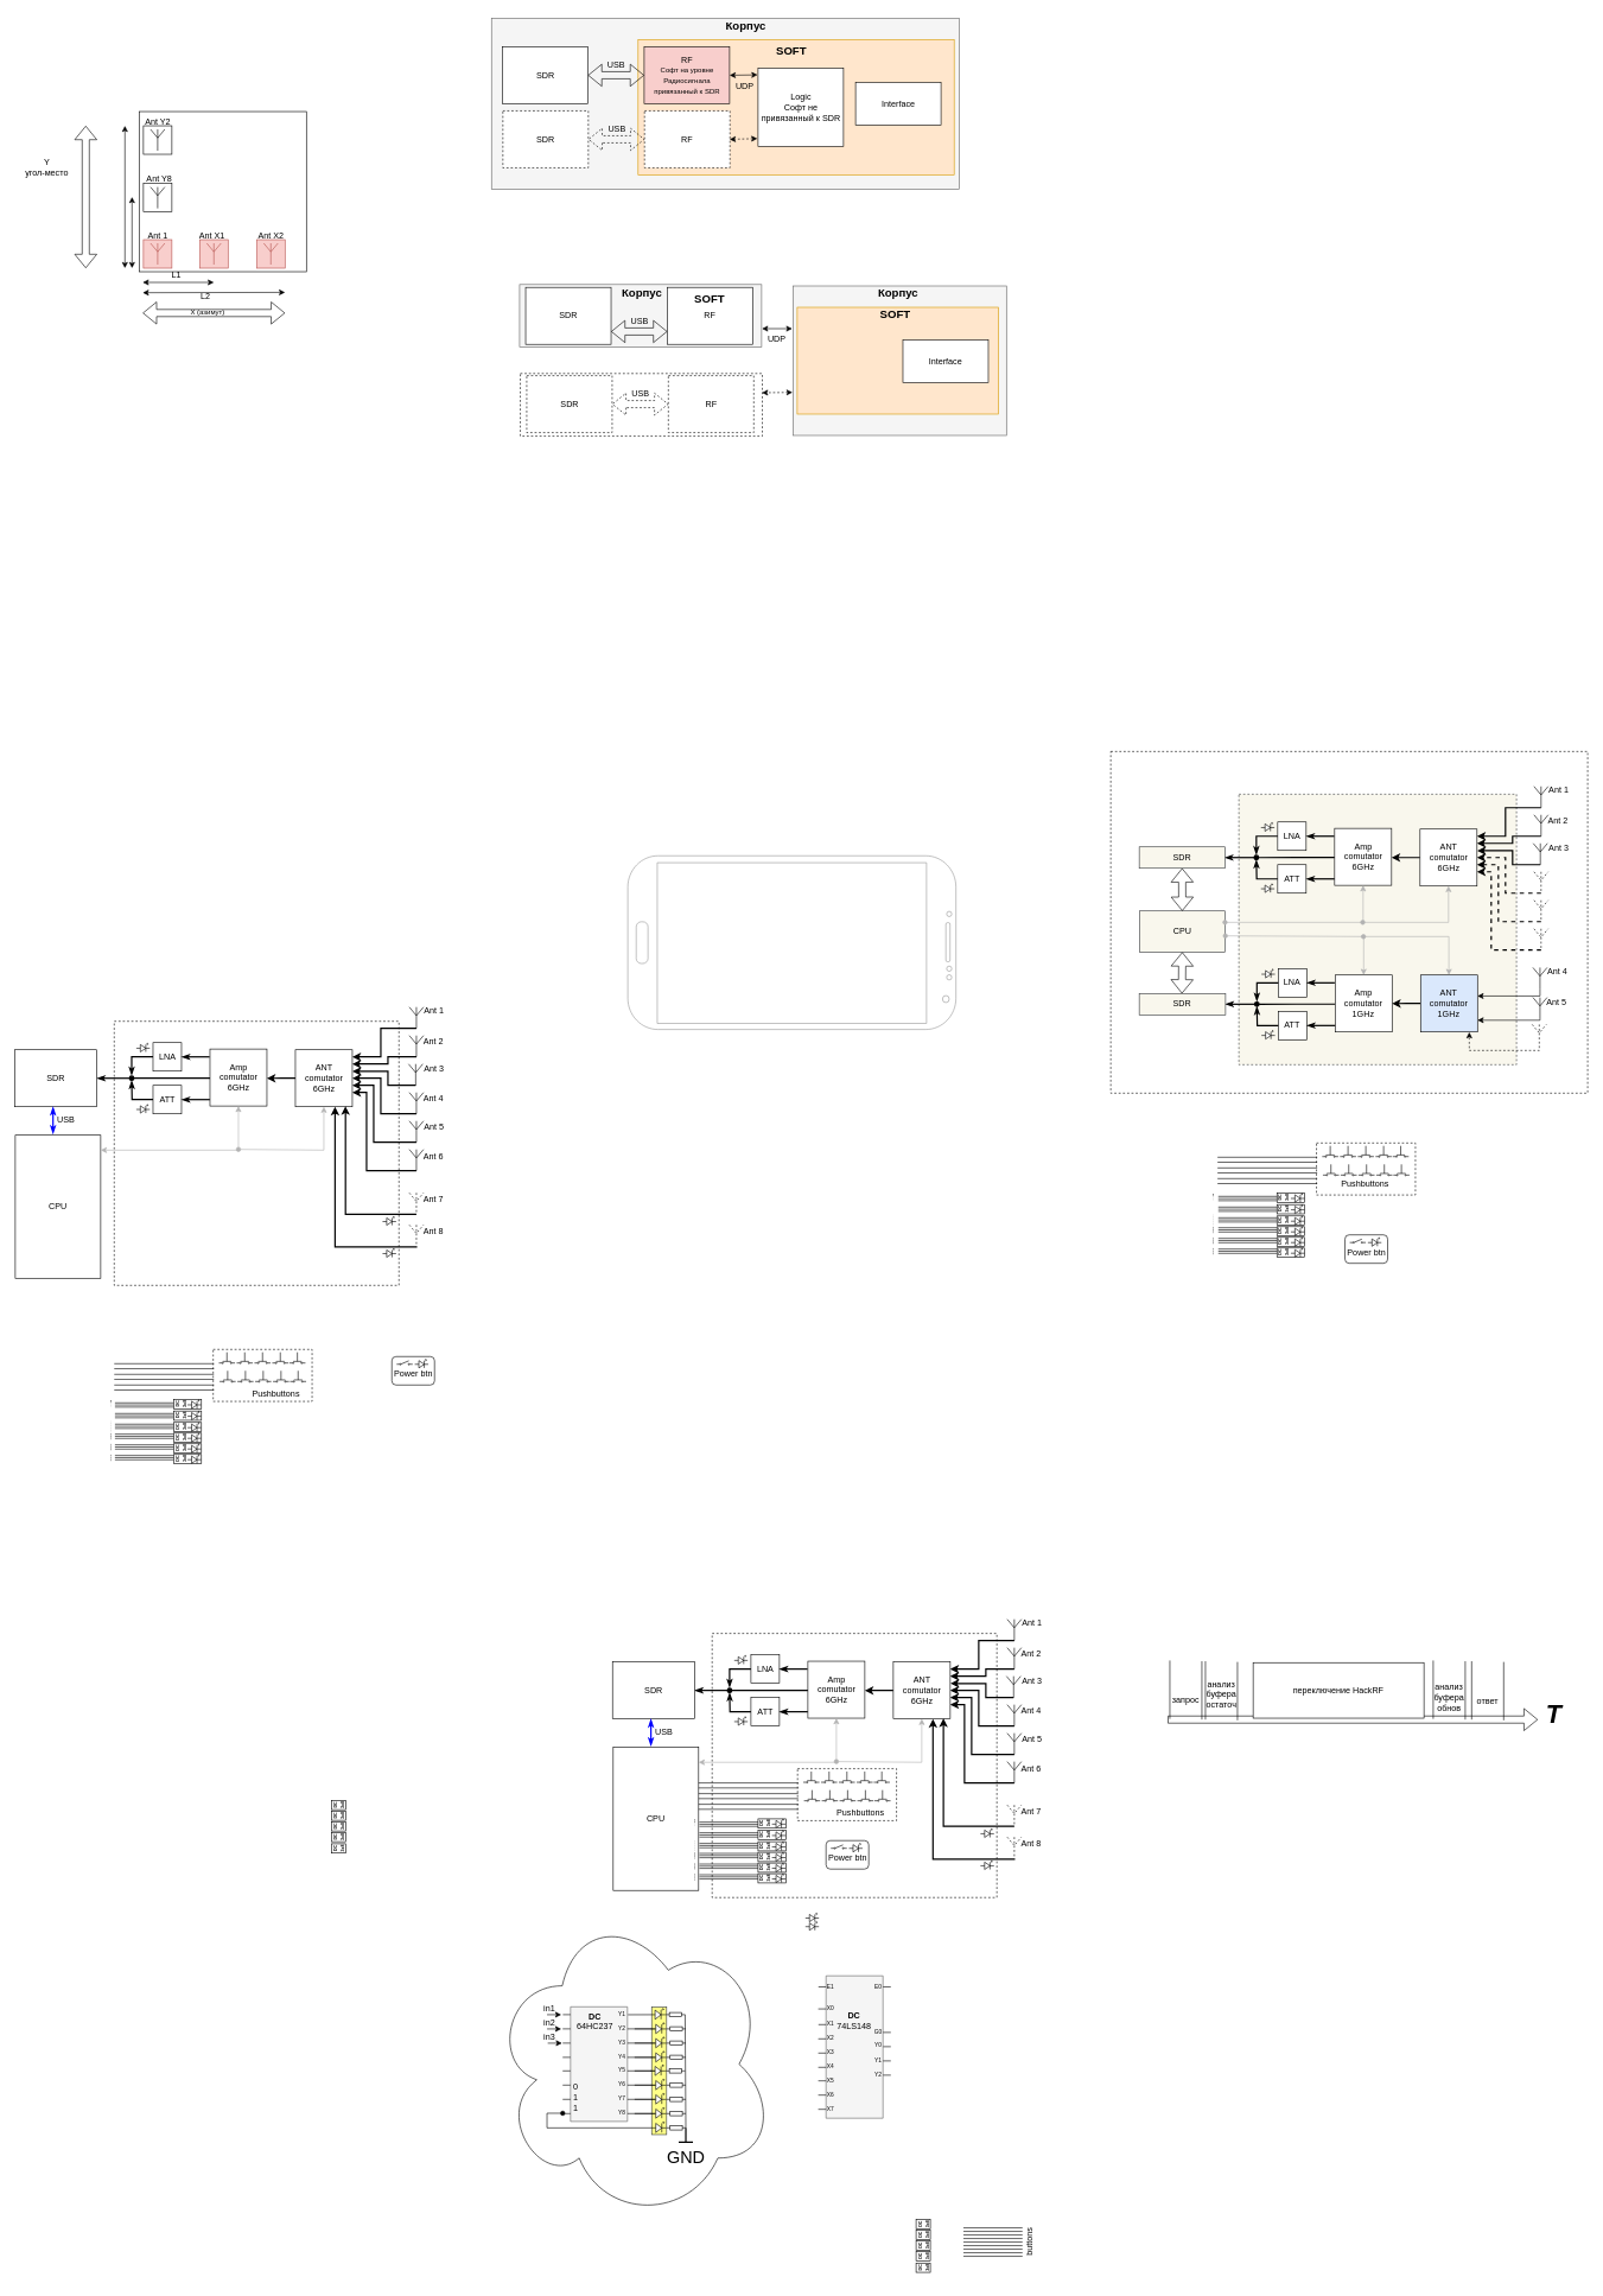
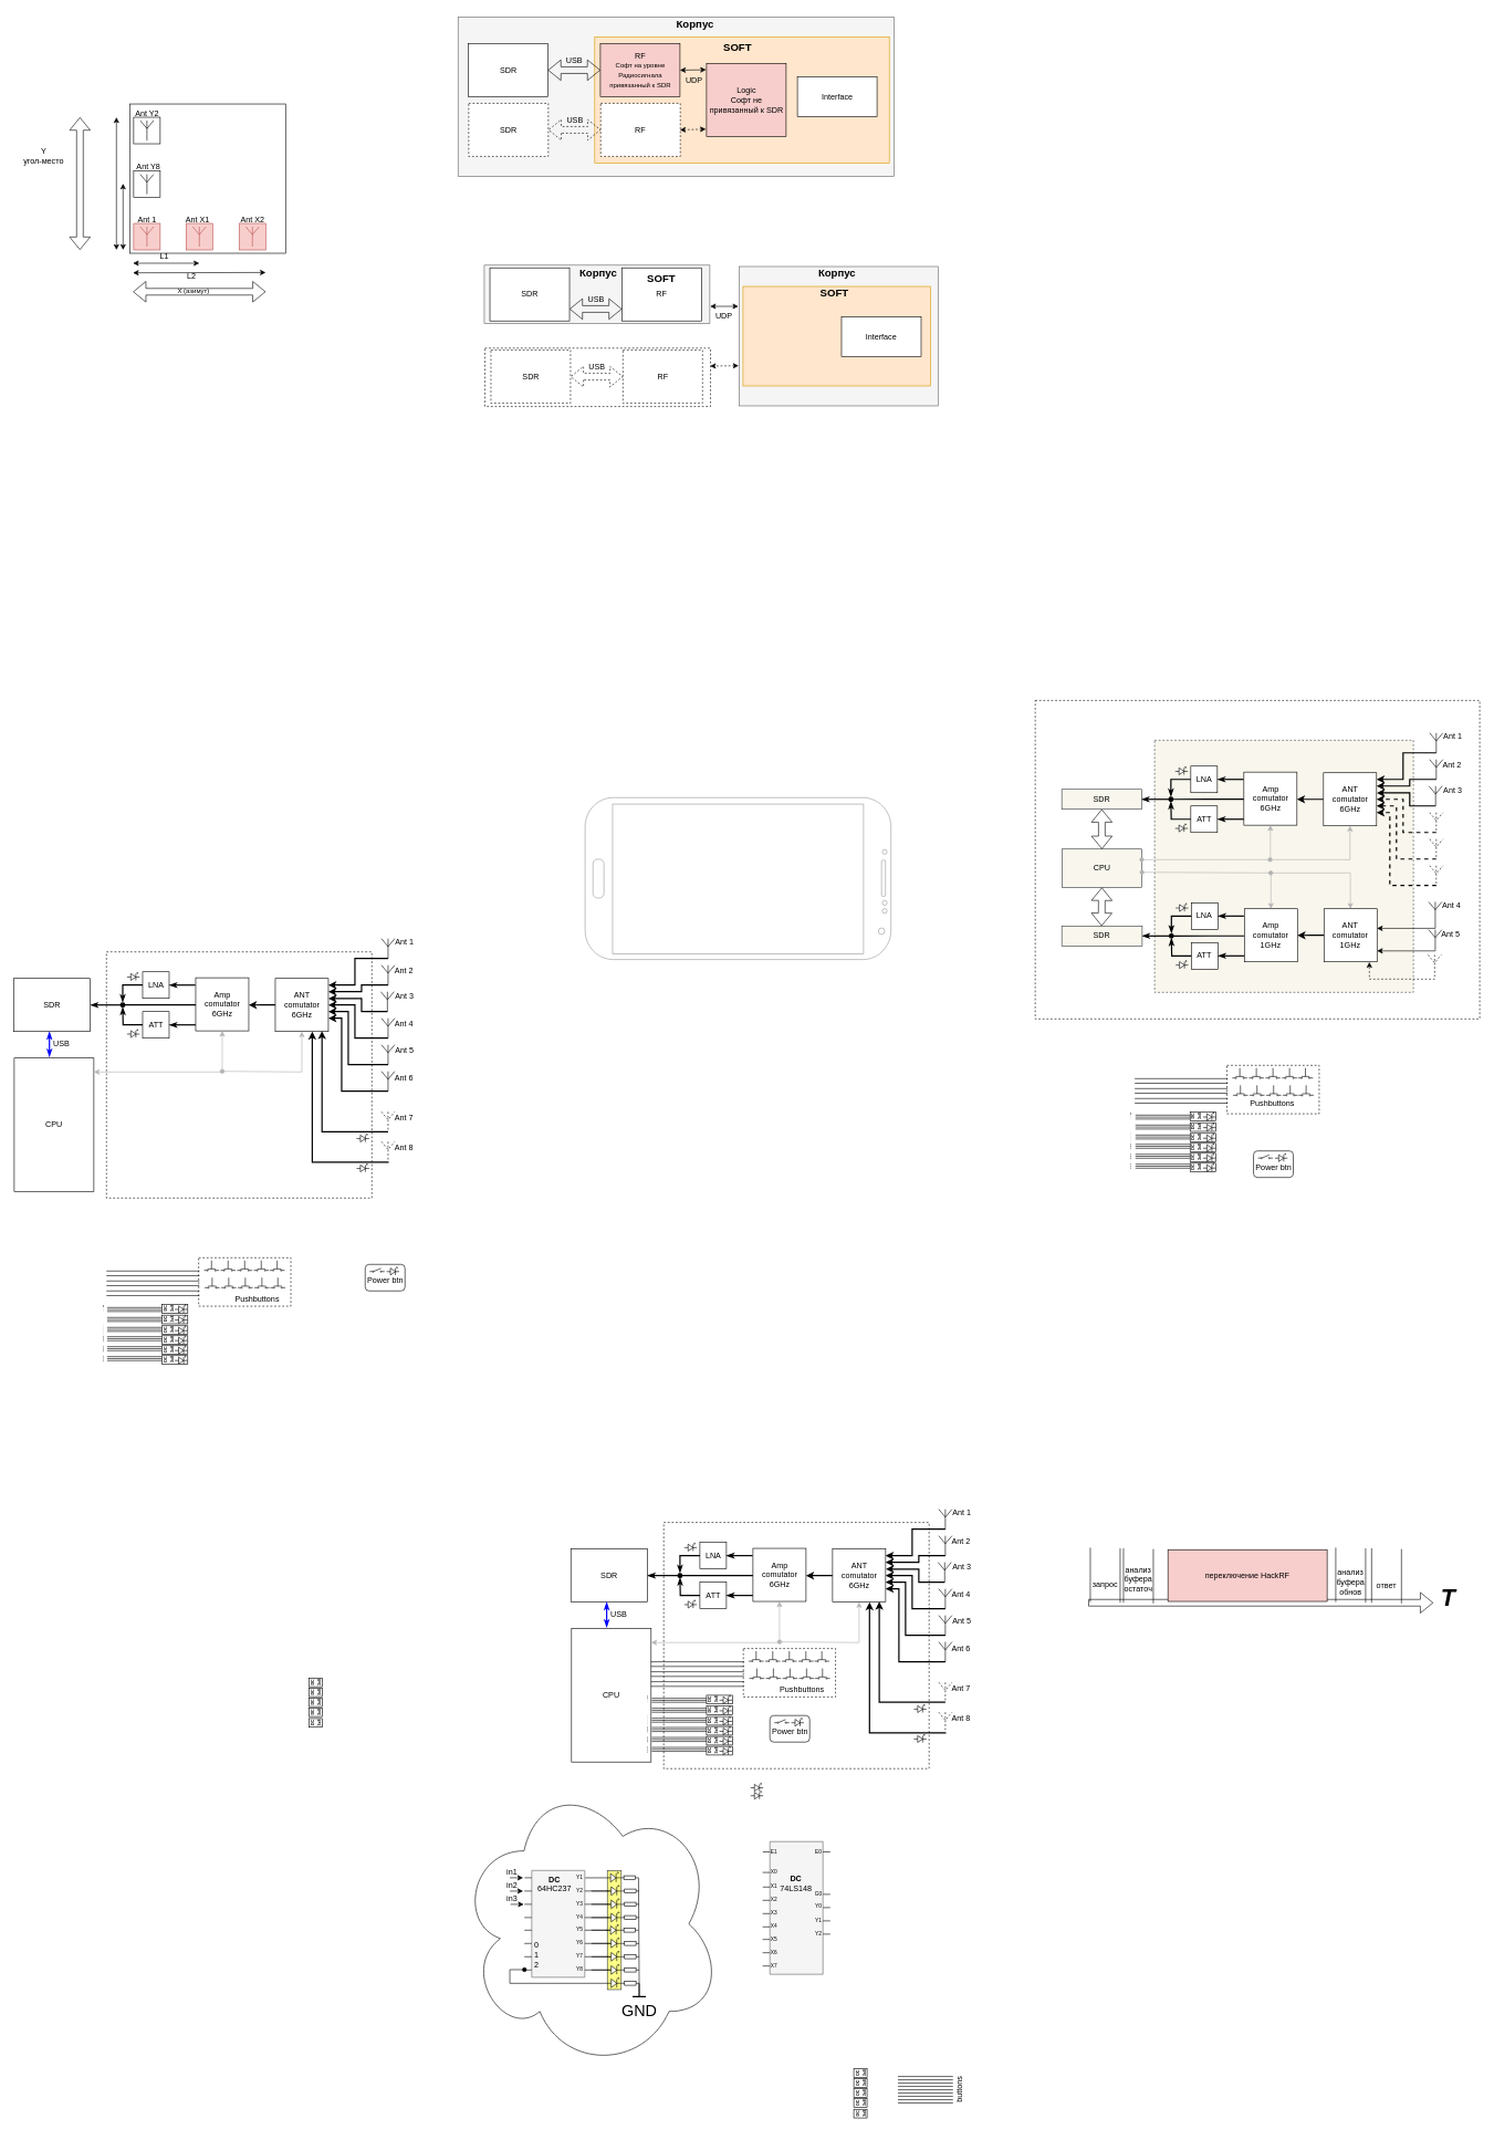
- <mxCell id="456" value="Logic&lt;br&gt;Софт не привязанный к SDR" style="rounded=0;whiteSpace=wrap;html=1;" parent="1" vertex="1"><mxGeometry x="1064.5" y="95" width="120" height="110" as="geometry" /></mxCell>
+ <mxCell id="456" value="Logic&lt;br&gt;Софт не привязанный к SDR" style="rounded=0;whiteSpace=wrap;html=1;fillColor=#f8cecc;" parent="1" vertex="1"><mxGeometry x="1064.5" y="95" width="120" height="110" as="geometry" /></mxCell>
- <mxCell id="317" value="&lt;div&gt;ANT&lt;br&gt;comutator&lt;br&gt;&lt;/div&gt;&lt;div&gt;1GHz&lt;br&gt;&lt;/div&gt;" style="rounded=0;whiteSpace=wrap;html=1;fillColor=#dae8fc;" parent="1" vertex="1"><mxGeometry x="1995.25" y="1369" width="80" height="80" as="geometry" /></mxCell>
+ <mxCell id="317" value="&lt;div&gt;ANT&lt;br&gt;comutator&lt;br&gt;&lt;/div&gt;&lt;div&gt;1GHz&lt;br&gt;&lt;/div&gt;" style="rounded=0;whiteSpace=wrap;html=1;" parent="1" vertex="1"><mxGeometry x="1995.25" y="1369" width="80" height="80" as="geometry" /></mxCell>
- <mxCell id="124" value="переключение HackRF" style="rounded=0;whiteSpace=wrap;html=1;" parent="1" vertex="1"><mxGeometry x="1760" y="2335" width="240" height="78" as="geometry" /></mxCell>
+ <mxCell id="124" value="переключение HackRF" style="rounded=0;whiteSpace=wrap;html=1;fillColor=#f8cecc;" parent="1" vertex="1"><mxGeometry x="1760" y="2335" width="240" height="78" as="geometry" /></mxCell>
- <mxCell id="110" value="&lt;div&gt;0&lt;/div&gt;&lt;div&gt;1&lt;br&gt;&lt;/div&gt;&lt;div&gt;1&lt;br&gt;&lt;/div&gt;" style="text;html=1;align=center;verticalAlign=middle;resizable=0;points=[];autosize=1;strokeColor=none;fillColor=none;" parent="1" vertex="1"><mxGeometry x="793" y="2915.5" width="30" height="60" as="geometry" /></mxCell>
+ <mxCell id="110" value="&lt;div&gt;0&lt;/div&gt;&lt;div&gt;1&lt;br&gt;&lt;/div&gt;&lt;div&gt;2&lt;br&gt;&lt;/div&gt;" style="text;html=1;align=center;verticalAlign=middle;resizable=0;points=[];autosize=1;strokeColor=none;fillColor=none;" parent="1" vertex="1"><mxGeometry x="793" y="2915.5" width="30" height="60" as="geometry" /></mxCell>
